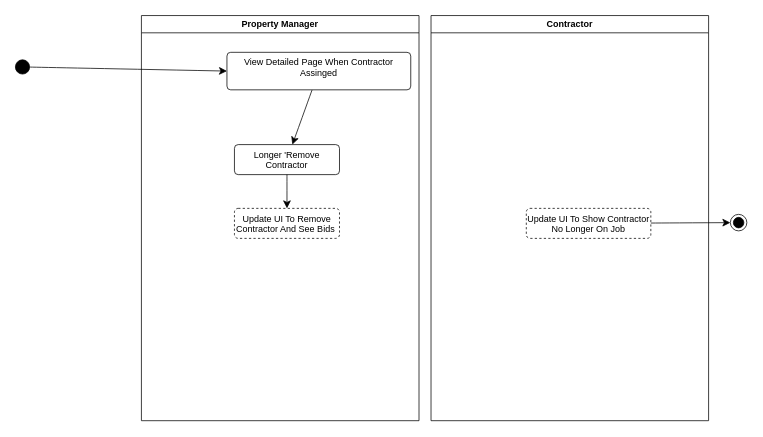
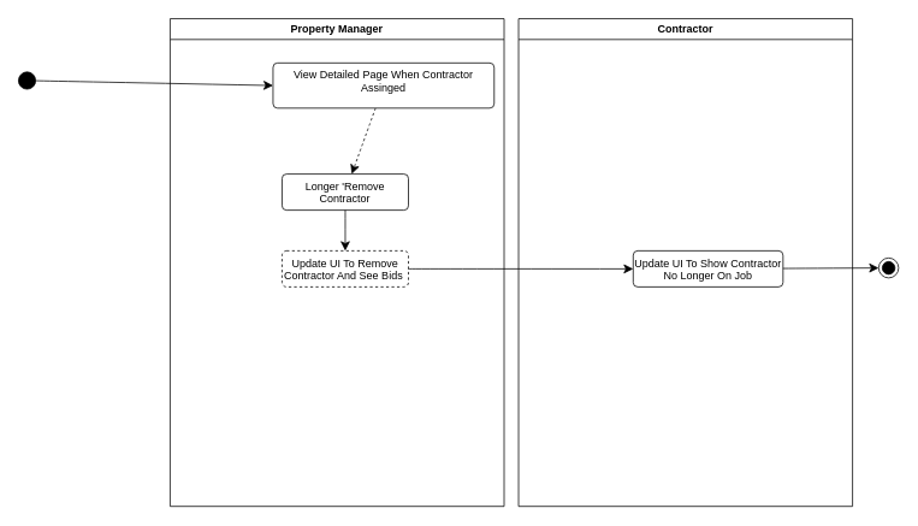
- <mxCell id="3" style="edgeStyle=none;curved=1;rounded=0;orthogonalLoop=1;jettySize=auto;html=1;fontSize=12;startSize=8;endSize=8;" edge="1" parent="2" source="4" target="8"><mxGeometry relative="1" as="geometry" /></mxCell>
+ <mxCell id="3" style="edgeStyle=none;curved=1;rounded=0;orthogonalLoop=1;jettySize=auto;html=1;fontSize=12;startSize=8;endSize=8;dashed=1;" edge="1" parent="2" source="4" target="8"><mxGeometry relative="1" as="geometry" /></mxCell>
+ <mxCell id="18" style="edgeStyle=none;curved=1;rounded=0;orthogonalLoop=1;jettySize=auto;html=1;fontSize=12;startSize=8;endSize=8;" edge="1" parent="1" source="9" target="17"><mxGeometry relative="1" as="geometry" /></mxCell>
- <mxCell id="17" value="Update UI To Show Contractor No Longer On Job" style="html=1;align=center;verticalAlign=top;rounded=1;absoluteArcSize=1;arcSize=10;dashed=1;whiteSpace=wrap;" vertex="1" parent="13"><mxGeometry x="127" y="257" width="166" height="40" as="geometry" /></mxCell>
+ <mxCell id="17" value="Update UI To Show Contractor No Longer On Job" style="html=1;align=center;verticalAlign=top;rounded=1;absoluteArcSize=1;arcSize=10;dashed=0;whiteSpace=wrap;" vertex="1" parent="13"><mxGeometry x="127" y="257" width="166" height="40" as="geometry" /></mxCell>
